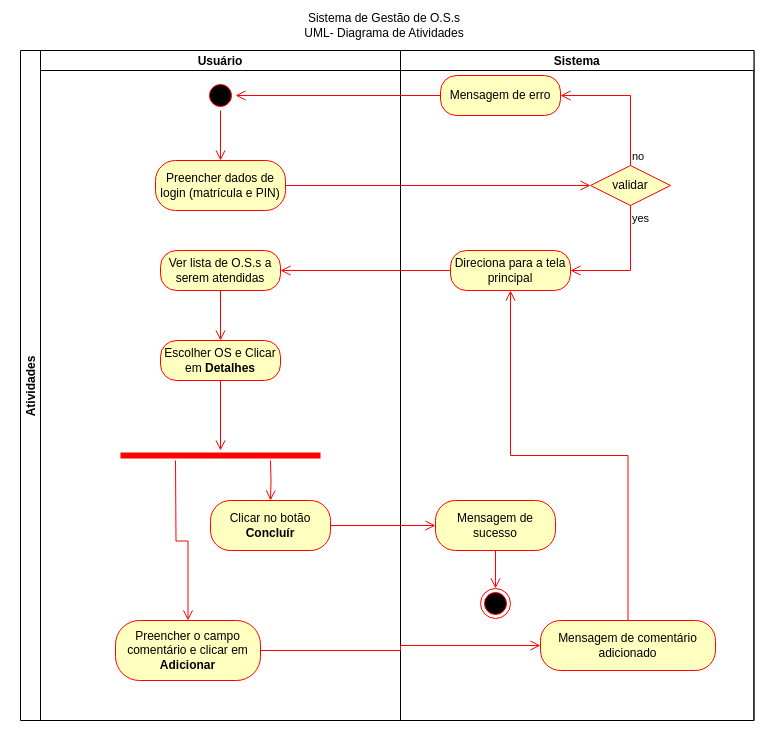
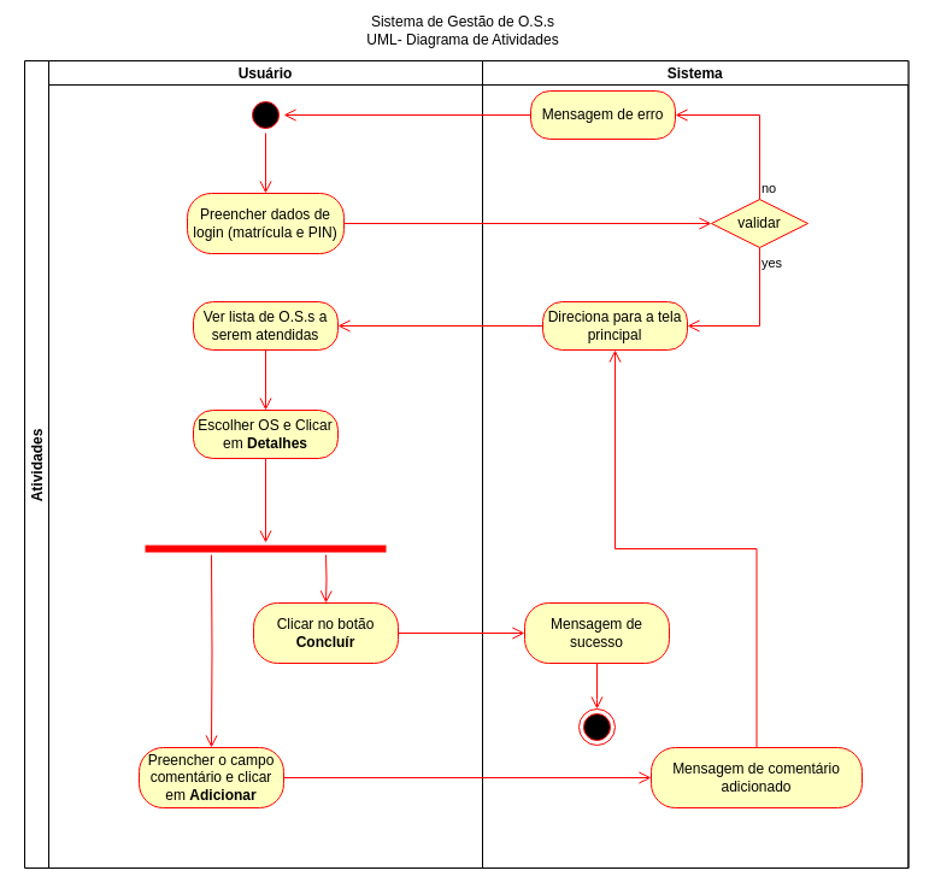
- <mxCell id="11" value="Preencher o campo comentário e clicar em &lt;b&gt;Adicionar&lt;/b&gt;" style="rounded=1;whiteSpace=wrap;html=1;arcSize=40;fontColor=#000000;fillColor=#ffffc0;strokeColor=#ff0000;" vertex="1" parent="4"><mxGeometry x="75" y="570" width="145" height="60" as="geometry" /></mxCell>
+ <mxCell id="11" value="Preencher o campo comentário e clicar em &lt;b&gt;Adicionar&lt;/b&gt;" style="rounded=1;whiteSpace=wrap;html=1;arcSize=40;fontColor=#000000;fillColor=#ffffc0;strokeColor=#ff0000;" vertex="1" parent="4"><mxGeometry x="75" y="570" width="120" height="50" as="geometry" /></mxCell>
